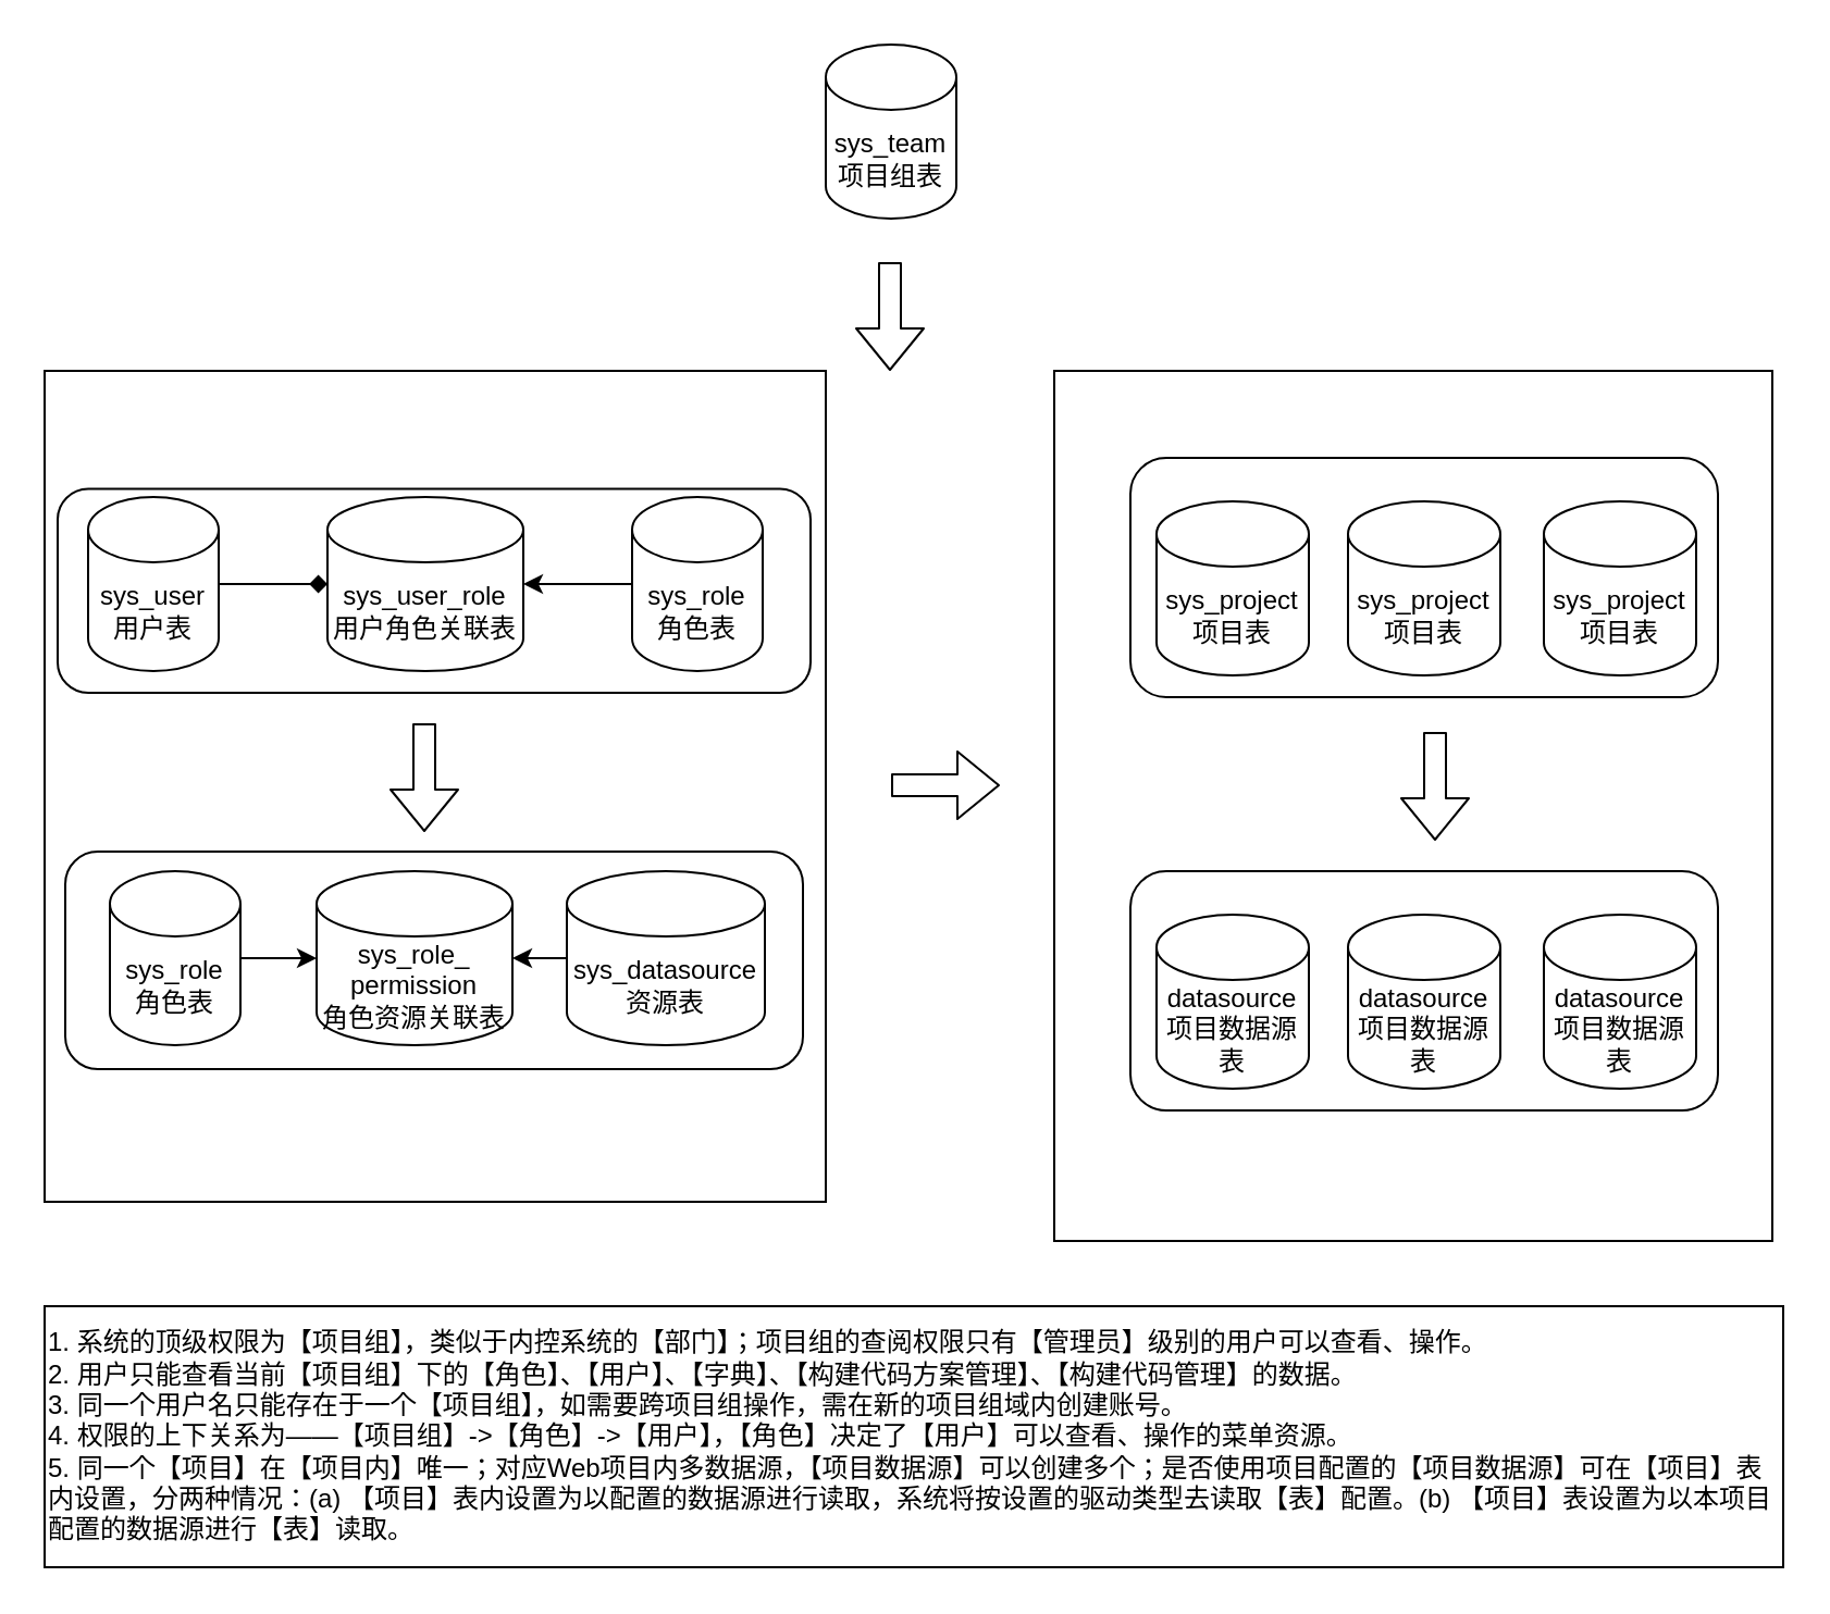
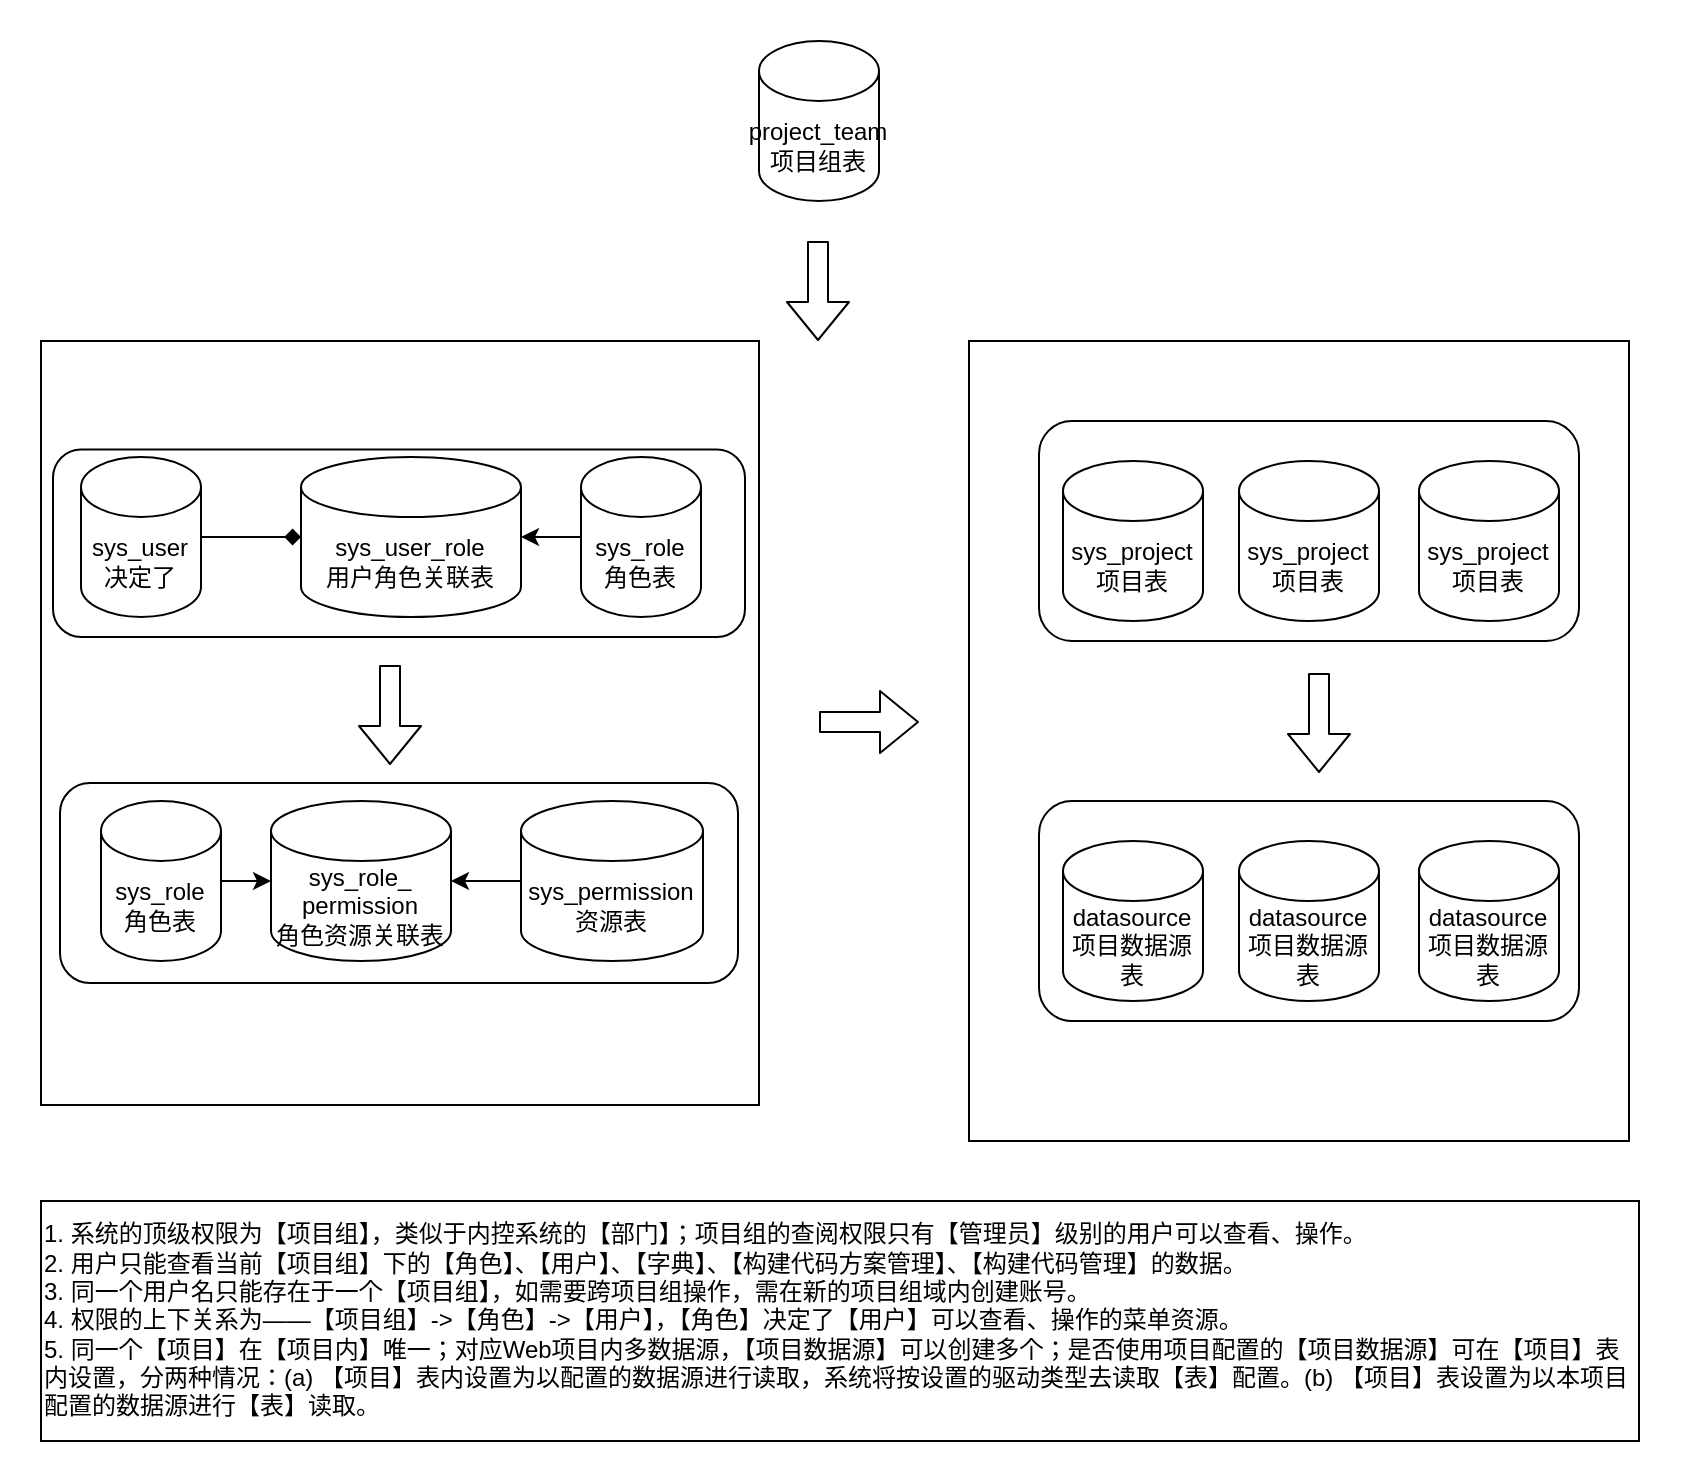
- <mxCell id="3" value="&lt;span&gt;sys_team&lt;/span&gt;&lt;br&gt;&lt;span&gt;项目组表&lt;/span&gt;" style="shape=cylinder3;whiteSpace=wrap;html=1;boundedLbl=1;backgroundOutline=1;size=15;" vertex="1" parent="1"><mxGeometry x="379" y="20" width="60" height="80" as="geometry" /></mxCell>
+ <mxCell id="3" value="&lt;span&gt;project_team&lt;/span&gt;&lt;br&gt;&lt;span&gt;项目组表&lt;/span&gt;" style="shape=cylinder3;whiteSpace=wrap;html=1;boundedLbl=1;backgroundOutline=1;size=15;" vertex="1" parent="1"><mxGeometry x="379" y="20" width="60" height="80" as="geometry" /></mxCell>
- <mxCell id="11" value="sys_user_role&lt;br&gt;用户角色关联表" style="shape=cylinder3;whiteSpace=wrap;html=1;boundedLbl=1;backgroundOutline=1;size=15;" vertex="1" parent="6"><mxGeometry x="130" y="58" width="90" height="80" as="geometry" /></mxCell>
+ <mxCell id="11" value="sys_user_role&lt;br&gt;用户角色关联表" style="shape=cylinder3;whiteSpace=wrap;html=1;boundedLbl=1;backgroundOutline=1;size=15;" vertex="1" parent="6"><mxGeometry x="130" y="58" width="110" height="80" as="geometry" /></mxCell>
- <mxCell id="9" value="sys_user&lt;br&gt;用户表" style="shape=cylinder3;whiteSpace=wrap;html=1;boundedLbl=1;backgroundOutline=1;size=15;" vertex="1" parent="6"><mxGeometry x="20" y="58" width="60" height="80" as="geometry" /></mxCell>
+ <mxCell id="9" value="sys_user&lt;br&gt;决定了" style="shape=cylinder3;whiteSpace=wrap;html=1;boundedLbl=1;backgroundOutline=1;size=15;" vertex="1" parent="6"><mxGeometry x="20" y="58" width="60" height="80" as="geometry" /></mxCell>
- <mxCell id="17" value="sys_role_&lt;br&gt;permission&lt;br&gt;角色资源关联表" style="shape=cylinder3;whiteSpace=wrap;html=1;boundedLbl=1;backgroundOutline=1;size=15;" vertex="1" parent="6"><mxGeometry x="125" y="230" width="90" height="80" as="geometry" /></mxCell>
+ <mxCell id="17" value="sys_role_&lt;br&gt;permission&lt;br&gt;角色资源关联表" style="shape=cylinder3;whiteSpace=wrap;html=1;boundedLbl=1;backgroundOutline=1;size=15;" vertex="1" parent="6"><mxGeometry x="115" y="230" width="90" height="80" as="geometry" /></mxCell>
- <mxCell id="16" value="sys_datasource&lt;br&gt;资源表" style="shape=cylinder3;whiteSpace=wrap;html=1;boundedLbl=1;backgroundOutline=1;size=15;" vertex="1" parent="6"><mxGeometry x="240" y="230" width="91" height="80" as="geometry" /></mxCell>
+ <mxCell id="16" value="sys_permission&lt;br&gt;资源表" style="shape=cylinder3;whiteSpace=wrap;html=1;boundedLbl=1;backgroundOutline=1;size=15;" vertex="1" parent="6"><mxGeometry x="240" y="230" width="91" height="80" as="geometry" /></mxCell>
